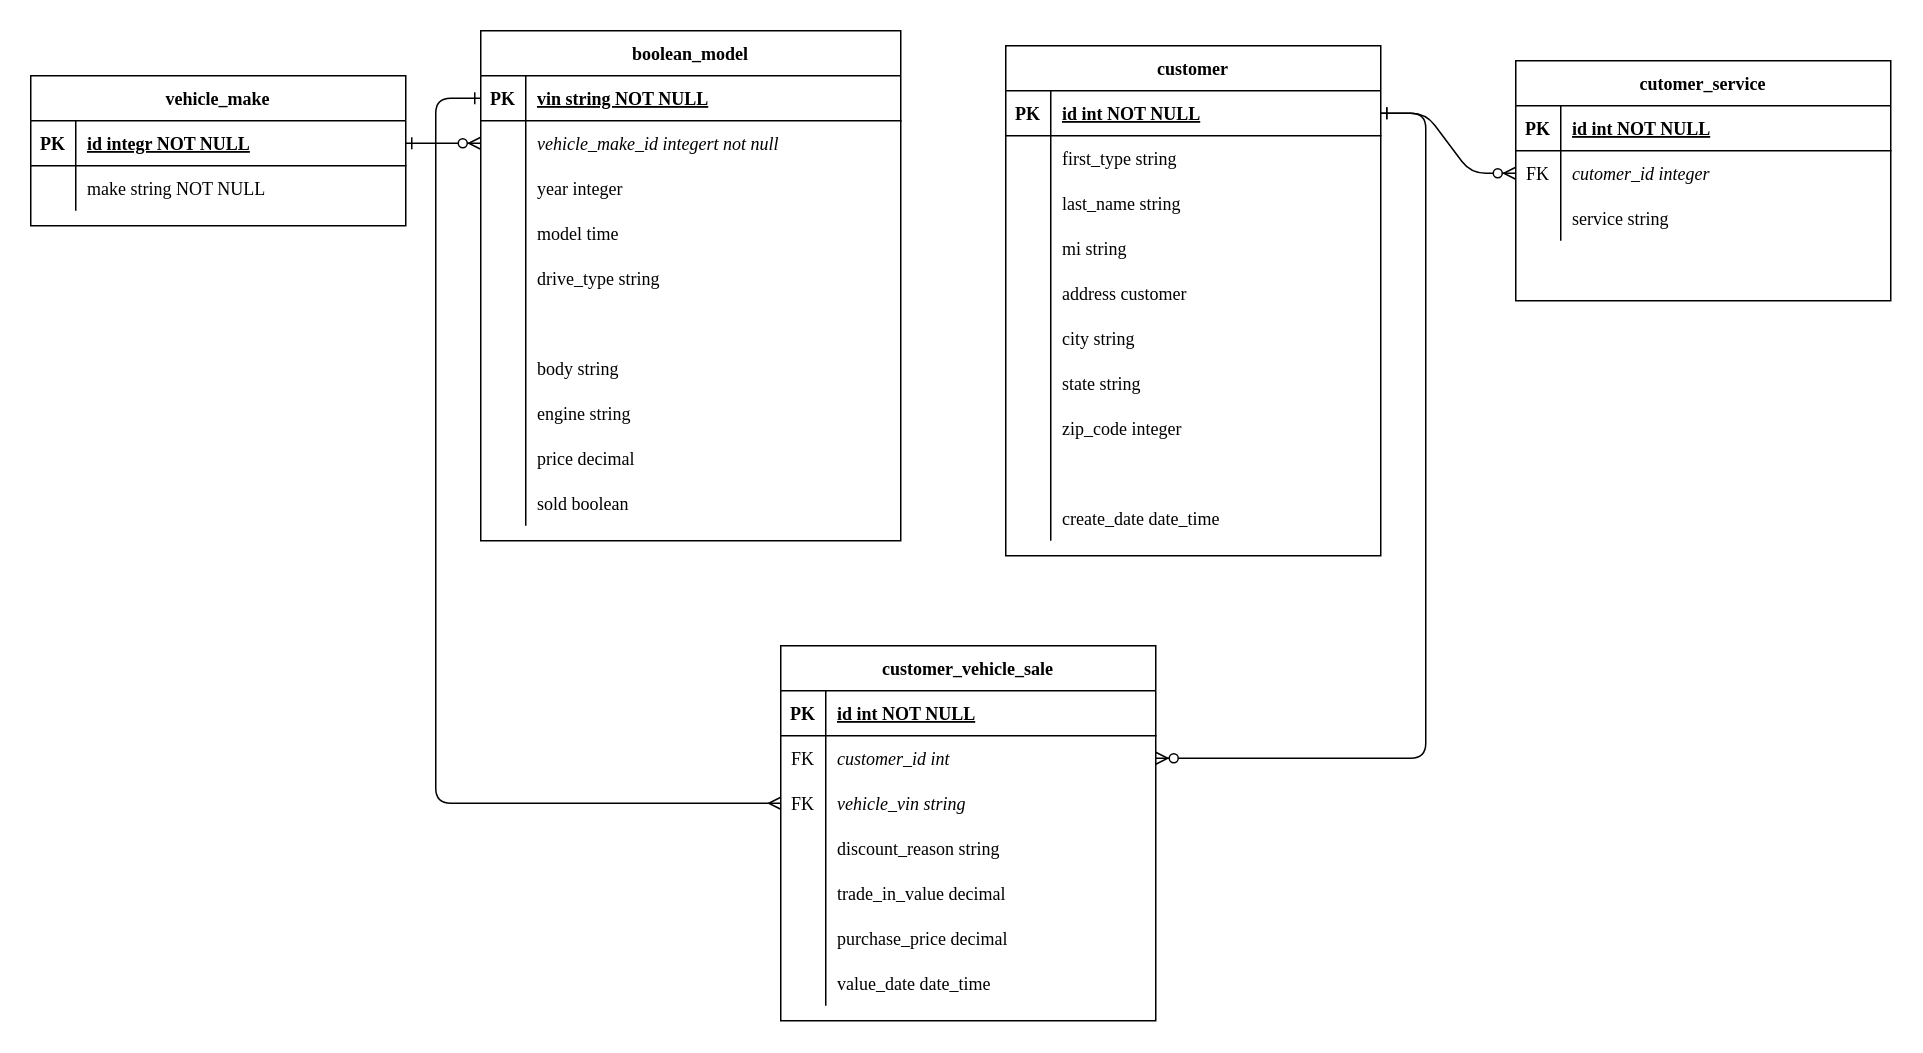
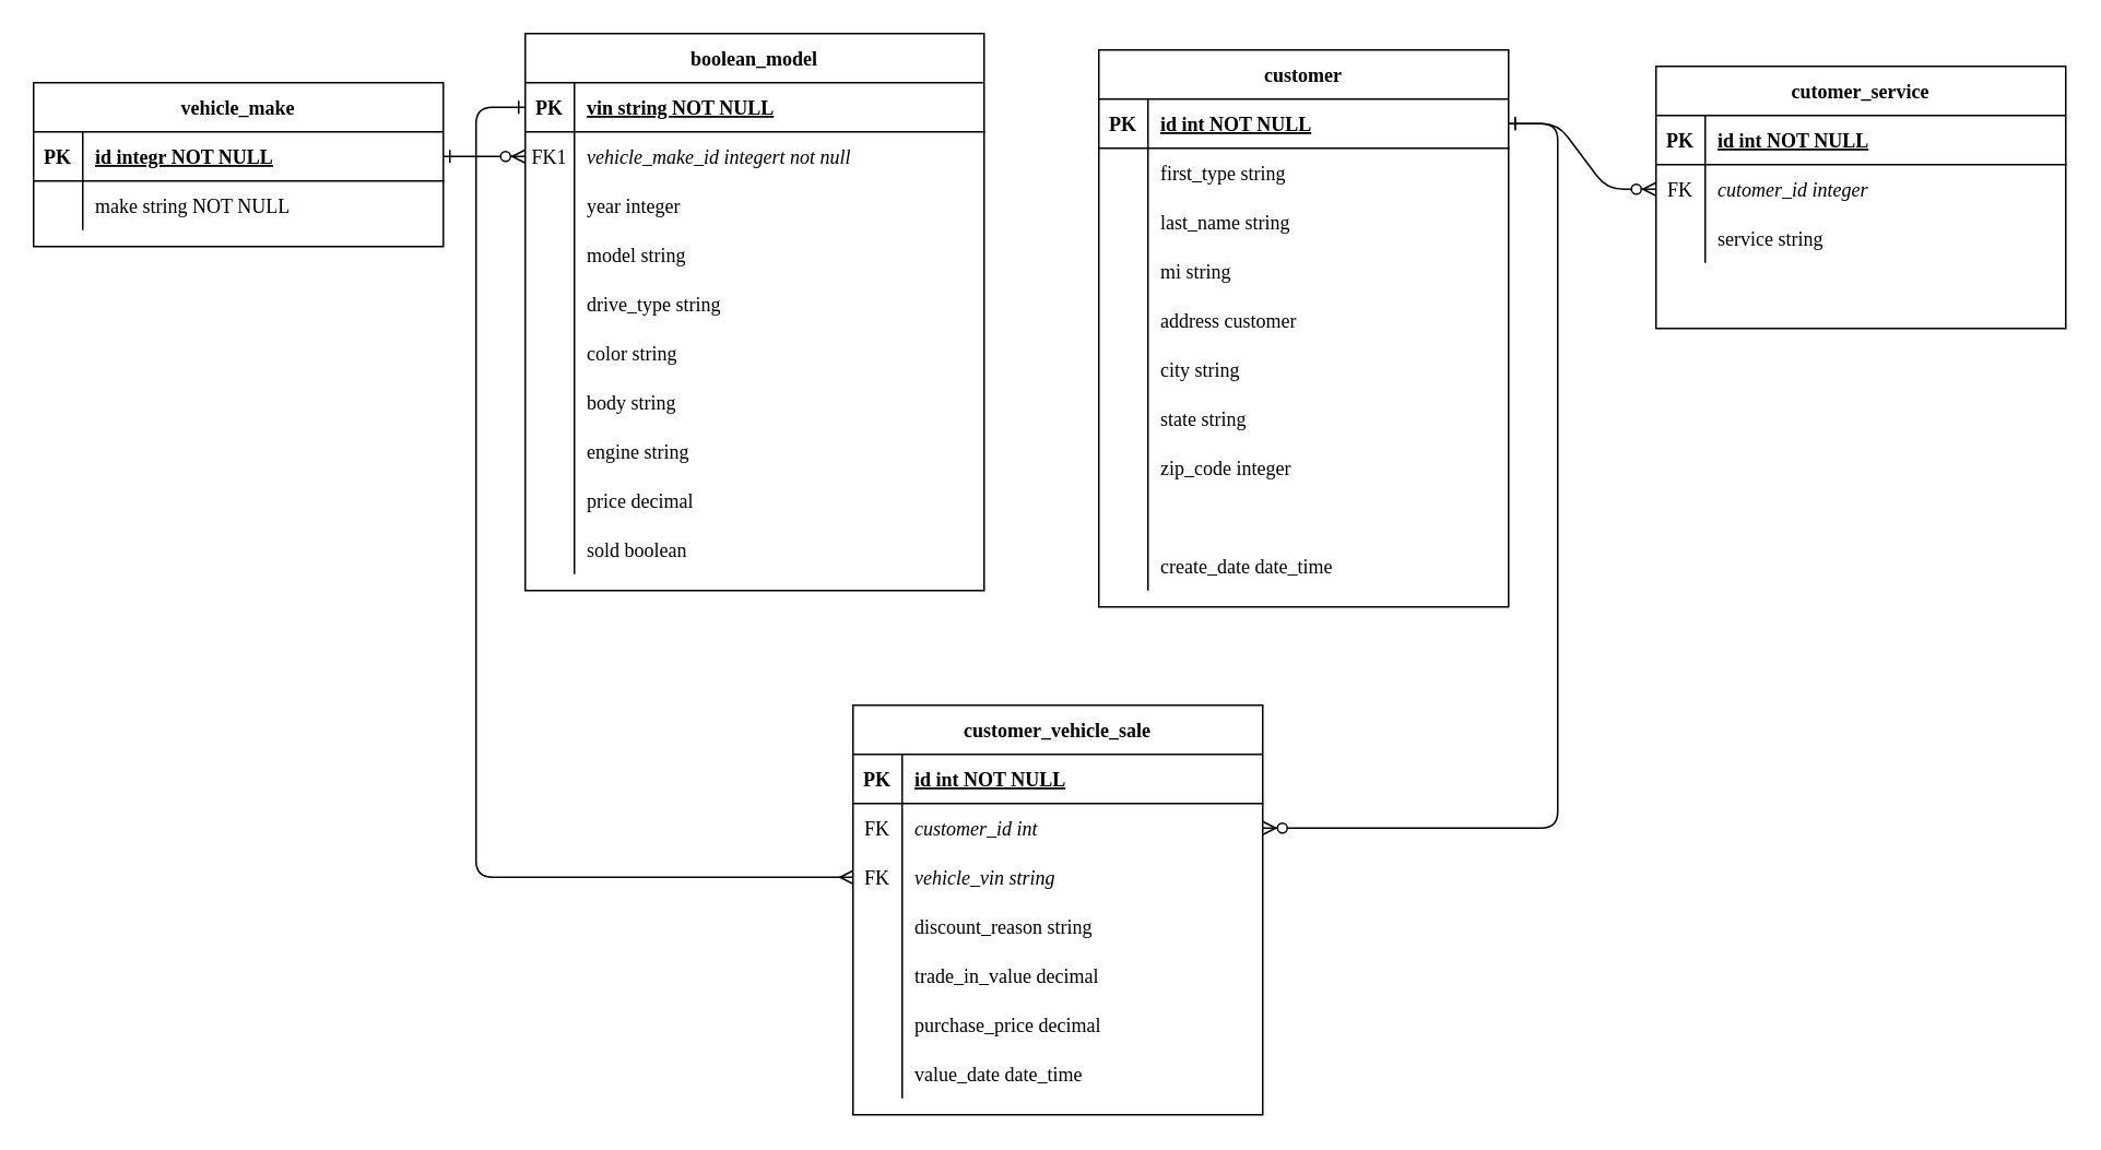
+ <mxCell id="8" value="FK1" style="shape=partialRectangle;overflow=hidden;connectable=0;fillColor=none;top=0;left=0;bottom=0;right=0;fontFamily=Cascadia Code;" parent="7" vertex="1"><mxGeometry width="30" height="30" as="geometry" /></mxCell>
- <mxCell id="15" value="model time" style="shape=partialRectangle;overflow=hidden;connectable=0;fillColor=none;top=0;left=0;bottom=0;right=0;align=left;spacingLeft=6;fontFamily=Cascadia Code;" vertex="1" parent="13"><mxGeometry x="30" width="250" height="30" as="geometry" /></mxCell>
+ <mxCell id="15" value="model string" style="shape=partialRectangle;overflow=hidden;connectable=0;fillColor=none;top=0;left=0;bottom=0;right=0;align=left;spacingLeft=6;fontFamily=Cascadia Code;" vertex="1" parent="13"><mxGeometry x="30" width="250" height="30" as="geometry" /></mxCell>
+ <mxCell id="21" value="color string" style="shape=partialRectangle;overflow=hidden;connectable=0;fillColor=none;top=0;left=0;bottom=0;right=0;align=left;spacingLeft=6;fontFamily=Cascadia Code;" vertex="1" parent="19"><mxGeometry x="30" width="250" height="30" as="geometry" /></mxCell>
